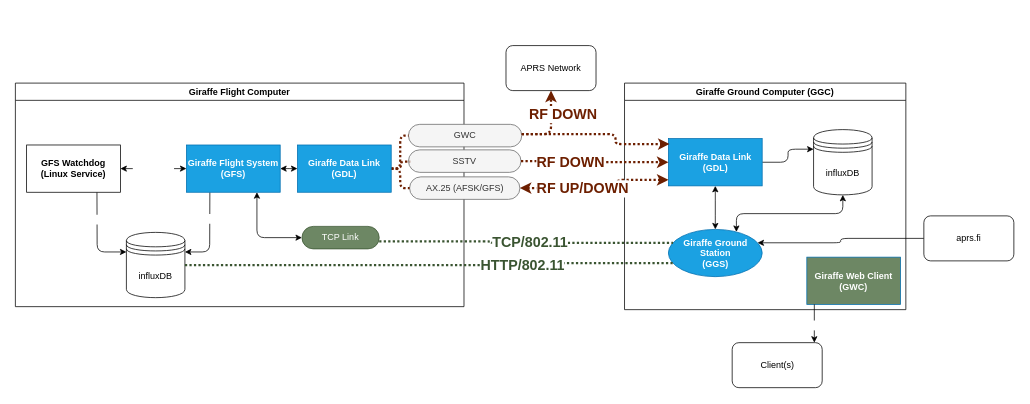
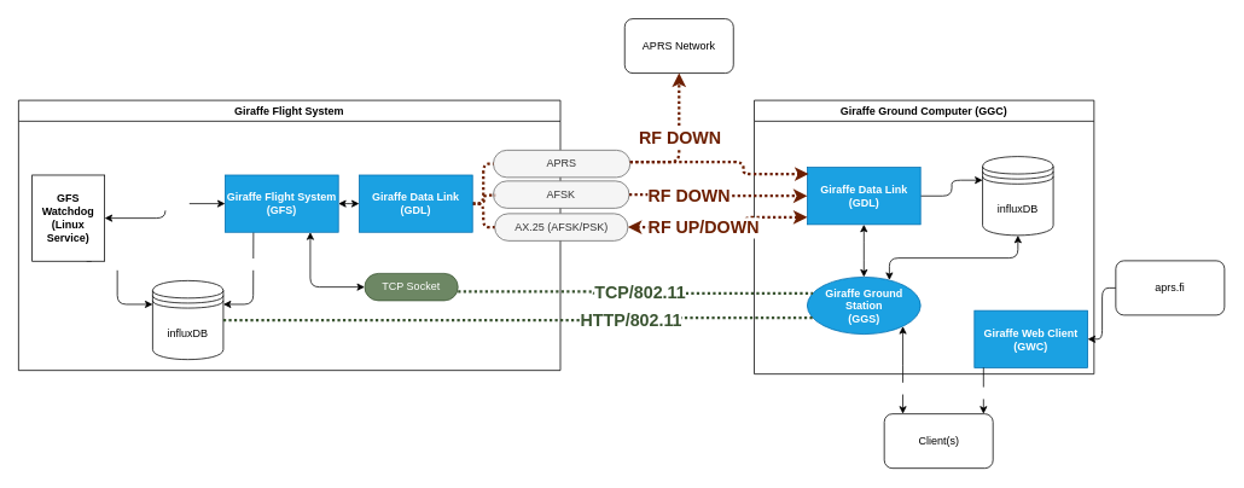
- <mxCell id="35" value="APRS Network" style="rounded=1;whiteSpace=wrap;html=1;" parent="1" vertex="1"><mxGeometry x="674" y="60" width="120" height="60" as="geometry" /></mxCell>
+ <mxCell id="35" value="APRS Network" style="rounded=1;whiteSpace=wrap;html=1;" parent="1" vertex="1"><mxGeometry x="689" y="20" width="120" height="60" as="geometry" /></mxCell>
- <mxCell id="2" value="Giraffe Flight Computer" style="swimlane;movable=1;resizable=1;rotatable=1;deletable=1;editable=1;connectable=1;" parent="1" vertex="1"><mxGeometry x="20" y="110" width="598" height="298" as="geometry"><mxRectangle x="-280" y="73" width="206" height="26" as="alternateBounds" /></mxGeometry></mxCell>
+ <mxCell id="2" value="Giraffe Flight System" style="swimlane;movable=1;resizable=1;rotatable=1;deletable=1;editable=1;connectable=1;" parent="1" vertex="1"><mxGeometry x="20" y="110" width="598" height="298" as="geometry"><mxRectangle x="-280" y="73" width="206" height="26" as="alternateBounds" /></mxGeometry></mxCell>
- <mxCell id="17" value="GWC" style="whiteSpace=wrap;html=1;rounded=1;arcSize=50;align=center;verticalAlign=middle;strokeWidth=1;autosize=1;spacing=4;treeFolding=1;treeMoving=1;newEdgeStyle={&quot;edgeStyle&quot;:&quot;entityRelationEdgeStyle&quot;,&quot;startArrow&quot;:&quot;none&quot;,&quot;endArrow&quot;:&quot;none&quot;,&quot;segment&quot;:10,&quot;curved&quot;:1,&quot;sourcePerimeterSpacing&quot;:0,&quot;targetPerimeterSpacing&quot;:0};fillColor=#f5f5f5;fontColor=#333333;strokeColor=#666666;" parent="2" vertex="1"><mxGeometry x="524" y="55" width="151" height="30" as="geometry" /></mxCell>
+ <mxCell id="17" value="APRS" style="whiteSpace=wrap;html=1;rounded=1;arcSize=50;align=center;verticalAlign=middle;strokeWidth=1;autosize=1;spacing=4;treeFolding=1;treeMoving=1;newEdgeStyle={&quot;edgeStyle&quot;:&quot;entityRelationEdgeStyle&quot;,&quot;startArrow&quot;:&quot;none&quot;,&quot;endArrow&quot;:&quot;none&quot;,&quot;segment&quot;:10,&quot;curved&quot;:1,&quot;sourcePerimeterSpacing&quot;:0,&quot;targetPerimeterSpacing&quot;:0};fillColor=#f5f5f5;fontColor=#333333;strokeColor=#666666;" parent="2" vertex="1"><mxGeometry x="524" y="55" width="151" height="30" as="geometry" /></mxCell>
- <mxCell id="16" value="SSTV" style="whiteSpace=wrap;html=1;rounded=1;arcSize=50;align=center;verticalAlign=middle;strokeWidth=1;autosize=1;spacing=4;treeFolding=1;treeMoving=1;newEdgeStyle={&quot;edgeStyle&quot;:&quot;entityRelationEdgeStyle&quot;,&quot;startArrow&quot;:&quot;none&quot;,&quot;endArrow&quot;:&quot;none&quot;,&quot;segment&quot;:10,&quot;curved&quot;:1,&quot;sourcePerimeterSpacing&quot;:0,&quot;targetPerimeterSpacing&quot;:0};fillColor=#f5f5f5;fontColor=#333333;strokeColor=#666666;" parent="2" vertex="1"><mxGeometry x="524" y="89" width="150" height="30" as="geometry" /></mxCell>
+ <mxCell id="16" value="AFSK" style="whiteSpace=wrap;html=1;rounded=1;arcSize=50;align=center;verticalAlign=middle;strokeWidth=1;autosize=1;spacing=4;treeFolding=1;treeMoving=1;newEdgeStyle={&quot;edgeStyle&quot;:&quot;entityRelationEdgeStyle&quot;,&quot;startArrow&quot;:&quot;none&quot;,&quot;endArrow&quot;:&quot;none&quot;,&quot;segment&quot;:10,&quot;curved&quot;:1,&quot;sourcePerimeterSpacing&quot;:0,&quot;targetPerimeterSpacing&quot;:0};fillColor=#f5f5f5;fontColor=#333333;strokeColor=#666666;" parent="2" vertex="1"><mxGeometry x="524" y="89" width="150" height="30" as="geometry" /></mxCell>
- <mxCell id="8" value="GFS Watchdog&lt;br&gt;(Linux Service)" style="whiteSpace=wrap;html=1;align=center;treeFolding=1;treeMoving=1;newEdgeStyle={&quot;edgeStyle&quot;:&quot;elbowEdgeStyle&quot;,&quot;startArrow&quot;:&quot;none&quot;,&quot;endArrow&quot;:&quot;none&quot;};fontStyle=1" parent="2" vertex="1"><mxGeometry x="15" y="82.5" width="125" height="63" as="geometry" /></mxCell>
+ <mxCell id="8" value="GFS Watchdog&lt;br&gt;(Linux Service)" style="whiteSpace=wrap;html=1;align=center;treeFolding=1;treeMoving=1;newEdgeStyle={&quot;edgeStyle&quot;:&quot;elbowEdgeStyle&quot;,&quot;startArrow&quot;:&quot;none&quot;,&quot;endArrow&quot;:&quot;none&quot;};fontStyle=1" parent="2" vertex="1"><mxGeometry x="15" y="82.5" width="80" height="95" as="geometry" /></mxCell>
- <mxCell id="13" value="AX.25 (AFSK/GFS)" style="whiteSpace=wrap;html=1;rounded=1;arcSize=50;align=center;verticalAlign=middle;strokeWidth=1;autosize=1;spacing=4;treeFolding=1;treeMoving=1;newEdgeStyle={&quot;edgeStyle&quot;:&quot;entityRelationEdgeStyle&quot;,&quot;startArrow&quot;:&quot;none&quot;,&quot;endArrow&quot;:&quot;none&quot;,&quot;segment&quot;:10,&quot;curved&quot;:1,&quot;sourcePerimeterSpacing&quot;:0,&quot;targetPerimeterSpacing&quot;:0};fillColor=#f5f5f5;fontColor=#333333;strokeColor=#666666;" parent="2" vertex="1"><mxGeometry x="525.5" y="125" width="147" height="30" as="geometry" /></mxCell>
+ <mxCell id="13" value="AX.25 (AFSK/PSK)" style="whiteSpace=wrap;html=1;rounded=1;arcSize=50;align=center;verticalAlign=middle;strokeWidth=1;autosize=1;spacing=4;treeFolding=1;treeMoving=1;newEdgeStyle={&quot;edgeStyle&quot;:&quot;entityRelationEdgeStyle&quot;,&quot;startArrow&quot;:&quot;none&quot;,&quot;endArrow&quot;:&quot;none&quot;,&quot;segment&quot;:10,&quot;curved&quot;:1,&quot;sourcePerimeterSpacing&quot;:0,&quot;targetPerimeterSpacing&quot;:0};fillColor=#f5f5f5;fontColor=#333333;strokeColor=#666666;" parent="2" vertex="1"><mxGeometry x="525.5" y="125" width="147" height="30" as="geometry" /></mxCell>
- <mxCell id="15" value="TCP Link" style="whiteSpace=wrap;html=1;rounded=1;arcSize=50;align=center;verticalAlign=middle;strokeWidth=1;autosize=1;spacing=4;treeFolding=1;treeMoving=1;newEdgeStyle={&quot;edgeStyle&quot;:&quot;entityRelationEdgeStyle&quot;,&quot;startArrow&quot;:&quot;none&quot;,&quot;endArrow&quot;:&quot;none&quot;,&quot;segment&quot;:10,&quot;curved&quot;:1,&quot;sourcePerimeterSpacing&quot;:0,&quot;targetPerimeterSpacing&quot;:0};fillColor=#6d8764;strokeColor=#3A5431;fontColor=#ffffff;" parent="2" vertex="1"><mxGeometry x="382" y="191" width="103" height="30" as="geometry" /></mxCell>
+ <mxCell id="15" value="TCP Socket" style="whiteSpace=wrap;html=1;rounded=1;arcSize=50;align=center;verticalAlign=middle;strokeWidth=1;autosize=1;spacing=4;treeFolding=1;treeMoving=1;newEdgeStyle={&quot;edgeStyle&quot;:&quot;entityRelationEdgeStyle&quot;,&quot;startArrow&quot;:&quot;none&quot;,&quot;endArrow&quot;:&quot;none&quot;,&quot;segment&quot;:10,&quot;curved&quot;:1,&quot;sourcePerimeterSpacing&quot;:0,&quot;targetPerimeterSpacing&quot;:0};fillColor=#6d8764;strokeColor=#3A5431;fontColor=#ffffff;" parent="2" vertex="1"><mxGeometry x="382" y="191" width="103" height="30" as="geometry" /></mxCell>
- <mxCell id="47" style="edgeStyle=elbowEdgeStyle;html=1;entryX=1;entryY=0.25;entryDx=0;entryDy=0;" parent="1" source="48" target="26" edge="1"><mxGeometry relative="1" as="geometry" /></mxCell>
+ <mxCell id="47" style="edgeStyle=elbowEdgeStyle;html=1;" parent="1" source="48" target="29" edge="1"><mxGeometry relative="1" as="geometry" /></mxCell>
- <mxCell id="29" value="Giraffe Web Client&lt;br&gt;(GWC)" style="whiteSpace=wrap;html=1;align=center;treeFolding=1;treeMoving=1;newEdgeStyle={&quot;edgeStyle&quot;:&quot;elbowEdgeStyle&quot;,&quot;startArrow&quot;:&quot;none&quot;,&quot;endArrow&quot;:&quot;none&quot;};fillColor=#6d8764;fontStyle=1;fontColor=#ffffff;strokeColor=#006EAF;" parent="22" vertex="1"><mxGeometry x="243" y="232" width="125" height="63" as="geometry" /></mxCell>
+ <mxCell id="29" value="Giraffe Web Client&lt;br&gt;(GWC)" style="whiteSpace=wrap;html=1;align=center;treeFolding=1;treeMoving=1;newEdgeStyle={&quot;edgeStyle&quot;:&quot;elbowEdgeStyle&quot;,&quot;startArrow&quot;:&quot;none&quot;,&quot;endArrow&quot;:&quot;none&quot;};fillColor=#1ba1e2;fontStyle=1;fontColor=#ffffff;strokeColor=#006EAF;" parent="22" vertex="1"><mxGeometry x="243" y="232" width="125" height="63" as="geometry" /></mxCell>
+ <mxCell id="33" style="edgeStyle=elbowEdgeStyle;html=1;startArrow=classic;endArrow=classic;startFill=1;endFill=1;" parent="1" source="26" target="32" edge="1"><mxGeometry relative="1" as="geometry" /></mxCell>
+ <mxCell id="34" value="Web Socket/HTTP" style="edgeLabel;html=1;align=center;verticalAlign=middle;resizable=0;points=[];fontSize=11;fontColor=#FFFFFF;" parent="33" vertex="1" connectable="0"><mxGeometry x="0.306" relative="1" as="geometry"><mxPoint x="-3" y="5" as="offset" /></mxGeometry></mxCell>
